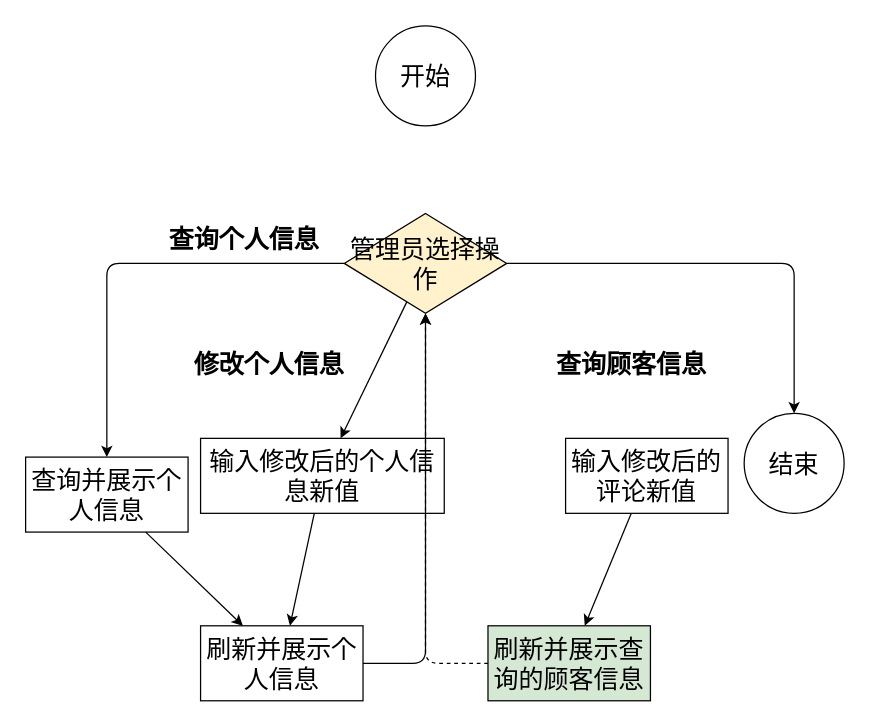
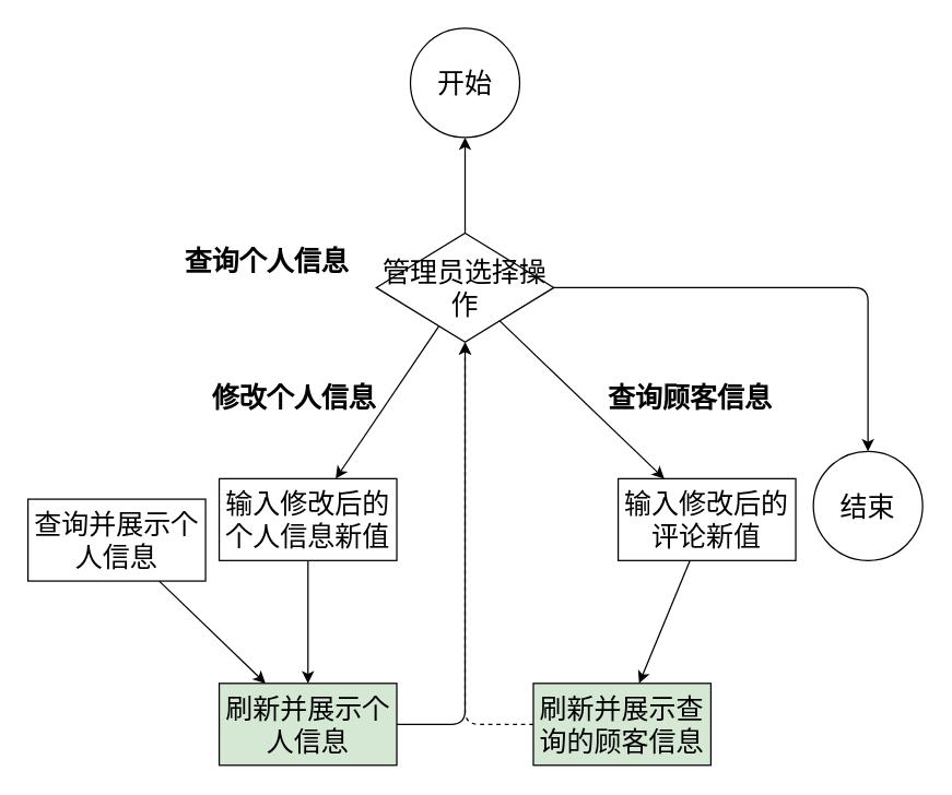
- <mxCell id="7" value="" style="edgeStyle=segmentEdgeStyle;endArrow=classic;html=1;" parent="1" source="3" target="4" edge="1"><mxGeometry width="50" height="50" relative="1" as="geometry"><mxPoint x="340" y="400" as="sourcePoint" /><mxPoint x="390" y="350" as="targetPoint" /></mxGeometry></mxCell>
+ <mxCell id="7" value="" style="edgeStyle=segmentEdgeStyle;endArrow=classic;html=1;" parent="1" source="3" target="2" edge="1"><mxGeometry width="50" height="50" relative="1" as="geometry"><mxPoint x="340" y="400" as="sourcePoint" /><mxPoint x="390" y="350" as="targetPoint" /></mxGeometry></mxCell>
- <mxCell id="3" value="&lt;span style=&quot;font-size: 20px&quot;&gt;管理员选择操作&lt;/span&gt;" style="rhombus;whiteSpace=wrap;html=1;fillColor=#fff2cc;" parent="1" vertex="1"><mxGeometry x="275" y="170" width="130" height="80" as="geometry" /></mxCell>
+ <mxCell id="3" value="&lt;span style=&quot;font-size: 20px&quot;&gt;管理员选择操作&lt;/span&gt;" style="rhombus;whiteSpace=wrap;html=1;" parent="1" vertex="1"><mxGeometry x="275" y="170" width="130" height="80" as="geometry" /></mxCell>
+ <mxCell id="17" value="" style="endArrow=classic;html=1;" parent="1" source="3" target="16" edge="1"><mxGeometry width="50" height="50" relative="1" as="geometry"><mxPoint x="430.002" y="230.004" as="sourcePoint" /><mxPoint x="742.1" y="281.02" as="targetPoint" /></mxGeometry></mxCell>
- <mxCell id="6" value="&lt;span style=&quot;font-size: 20px&quot;&gt;输入修改后的个人信息新值&lt;/span&gt;" style="rounded=0;whiteSpace=wrap;html=1;" parent="1" vertex="1"><mxGeometry x="160" y="350" width="195" height="60" as="geometry" /></mxCell>
+ <mxCell id="6" value="&lt;span style=&quot;font-size: 20px&quot;&gt;输入修改后的个人信息新值&lt;/span&gt;" style="rounded=0;whiteSpace=wrap;html=1;" parent="1" vertex="1"><mxGeometry x="160" y="350" width="130" height="60" as="geometry" /></mxCell>
- <mxCell id="5" value="&lt;font style=&quot;font-size: 20px&quot;&gt;刷新并展示个人信息&lt;/font&gt;" style="rounded=0;whiteSpace=wrap;html=1;" parent="1" vertex="1"><mxGeometry x="160" y="500" width="130" height="60" as="geometry" /></mxCell>
+ <mxCell id="5" value="&lt;font style=&quot;font-size: 20px&quot;&gt;刷新并展示个人信息&lt;/font&gt;" style="rounded=0;whiteSpace=wrap;html=1;fillColor=#d5e8d4;" parent="1" vertex="1"><mxGeometry x="160" y="500" width="130" height="60" as="geometry" /></mxCell>
